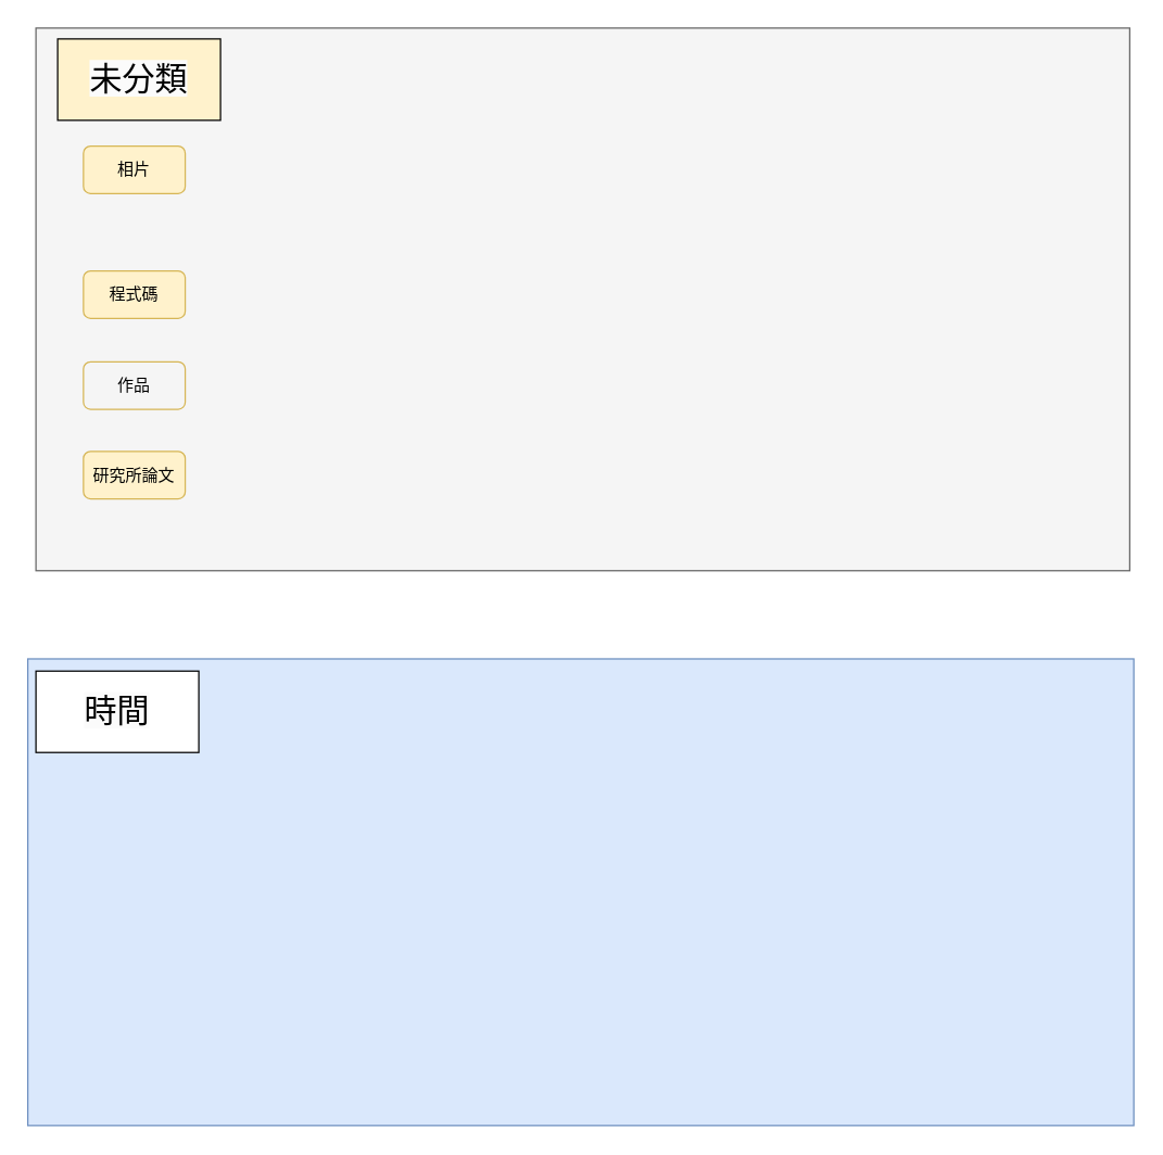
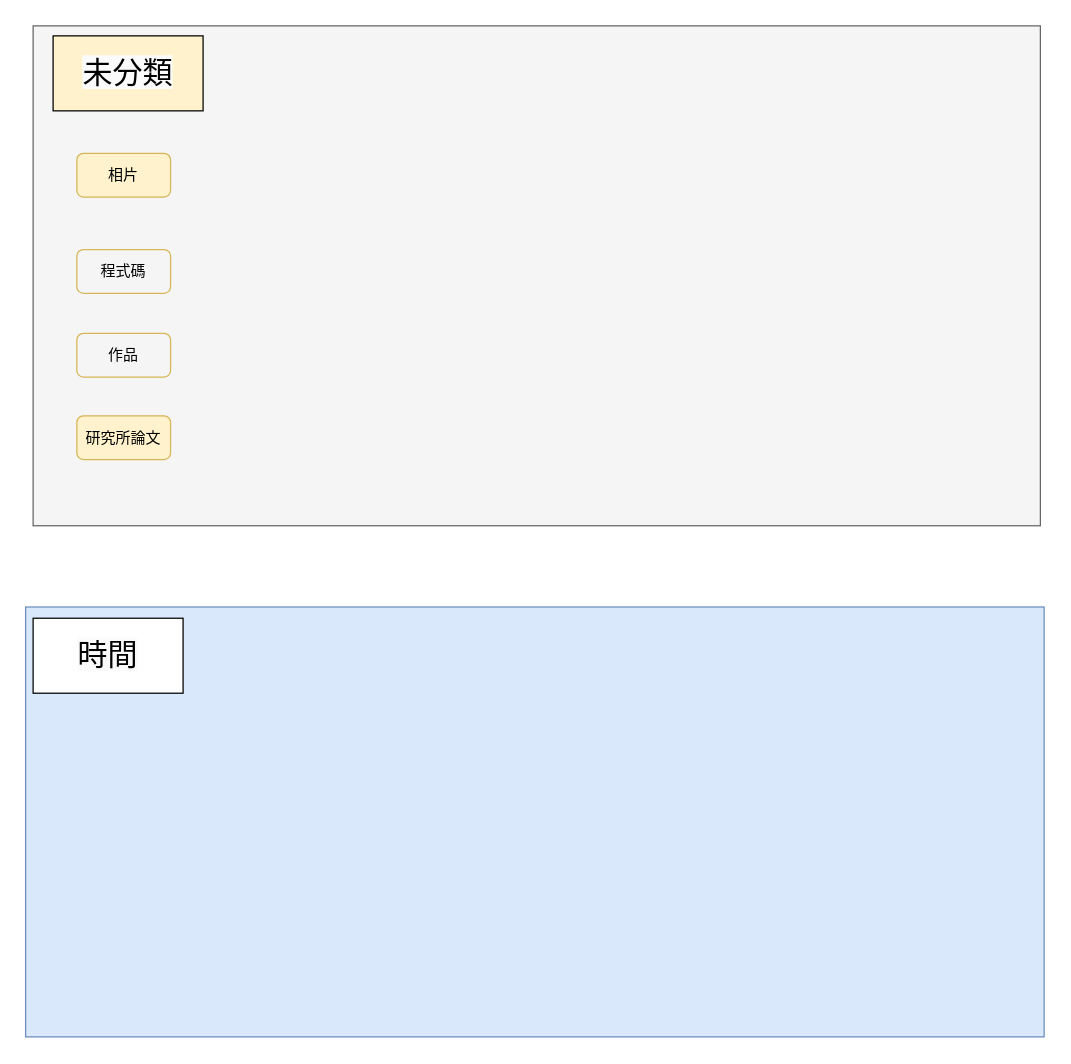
- <mxCell id="6" value="相片" style="rounded=1;whiteSpace=wrap;html=1;fillColor=#fff2cc;strokeColor=#d6b656;" vertex="1" parent="1"><mxGeometry x="61" y="107" width="75" height="35" as="geometry" /></mxCell>
+ <mxCell id="6" value="相片" style="rounded=1;whiteSpace=wrap;html=1;fillColor=#fff2cc;strokeColor=#d6b656;" vertex="1" parent="1"><mxGeometry x="61" y="122" width="75" height="35" as="geometry" /></mxCell>
- <mxCell id="7" value="程式碼" style="rounded=1;whiteSpace=wrap;html=1;fillColor=#fff2cc;strokeColor=#d6b656;" vertex="1" parent="1"><mxGeometry x="61" y="199" width="75" height="35" as="geometry" /></mxCell>
+ <mxCell id="7" value="程式碼" style="rounded=1;whiteSpace=wrap;html=1;fillColor=#f5f5f5;strokeColor=#d6b656;" vertex="1" parent="1"><mxGeometry x="61" y="199" width="75" height="35" as="geometry" /></mxCell>
